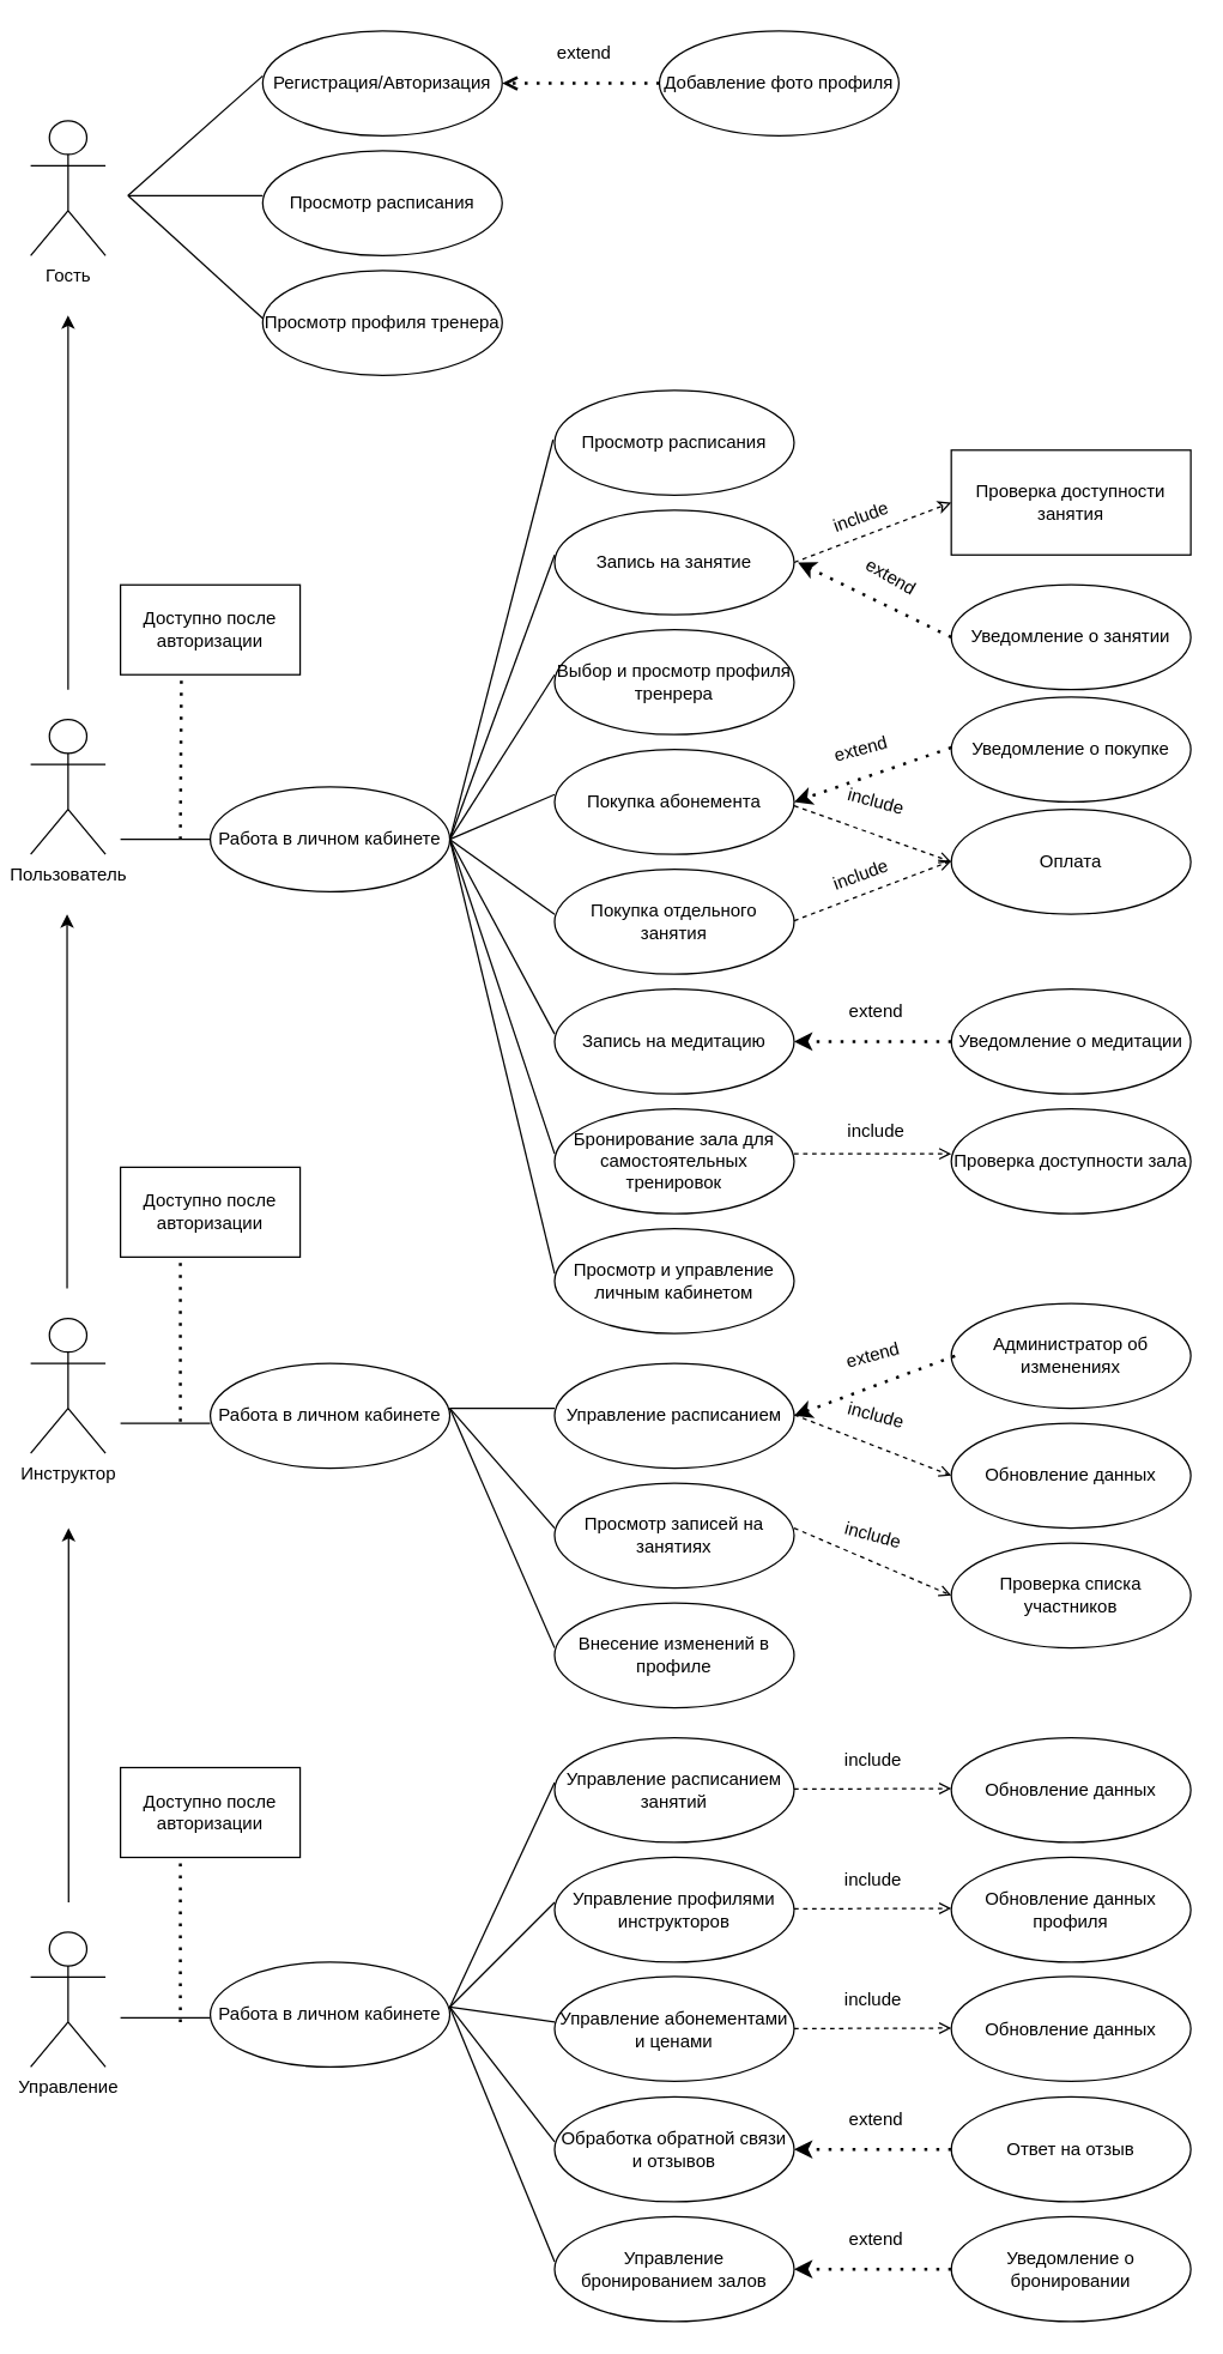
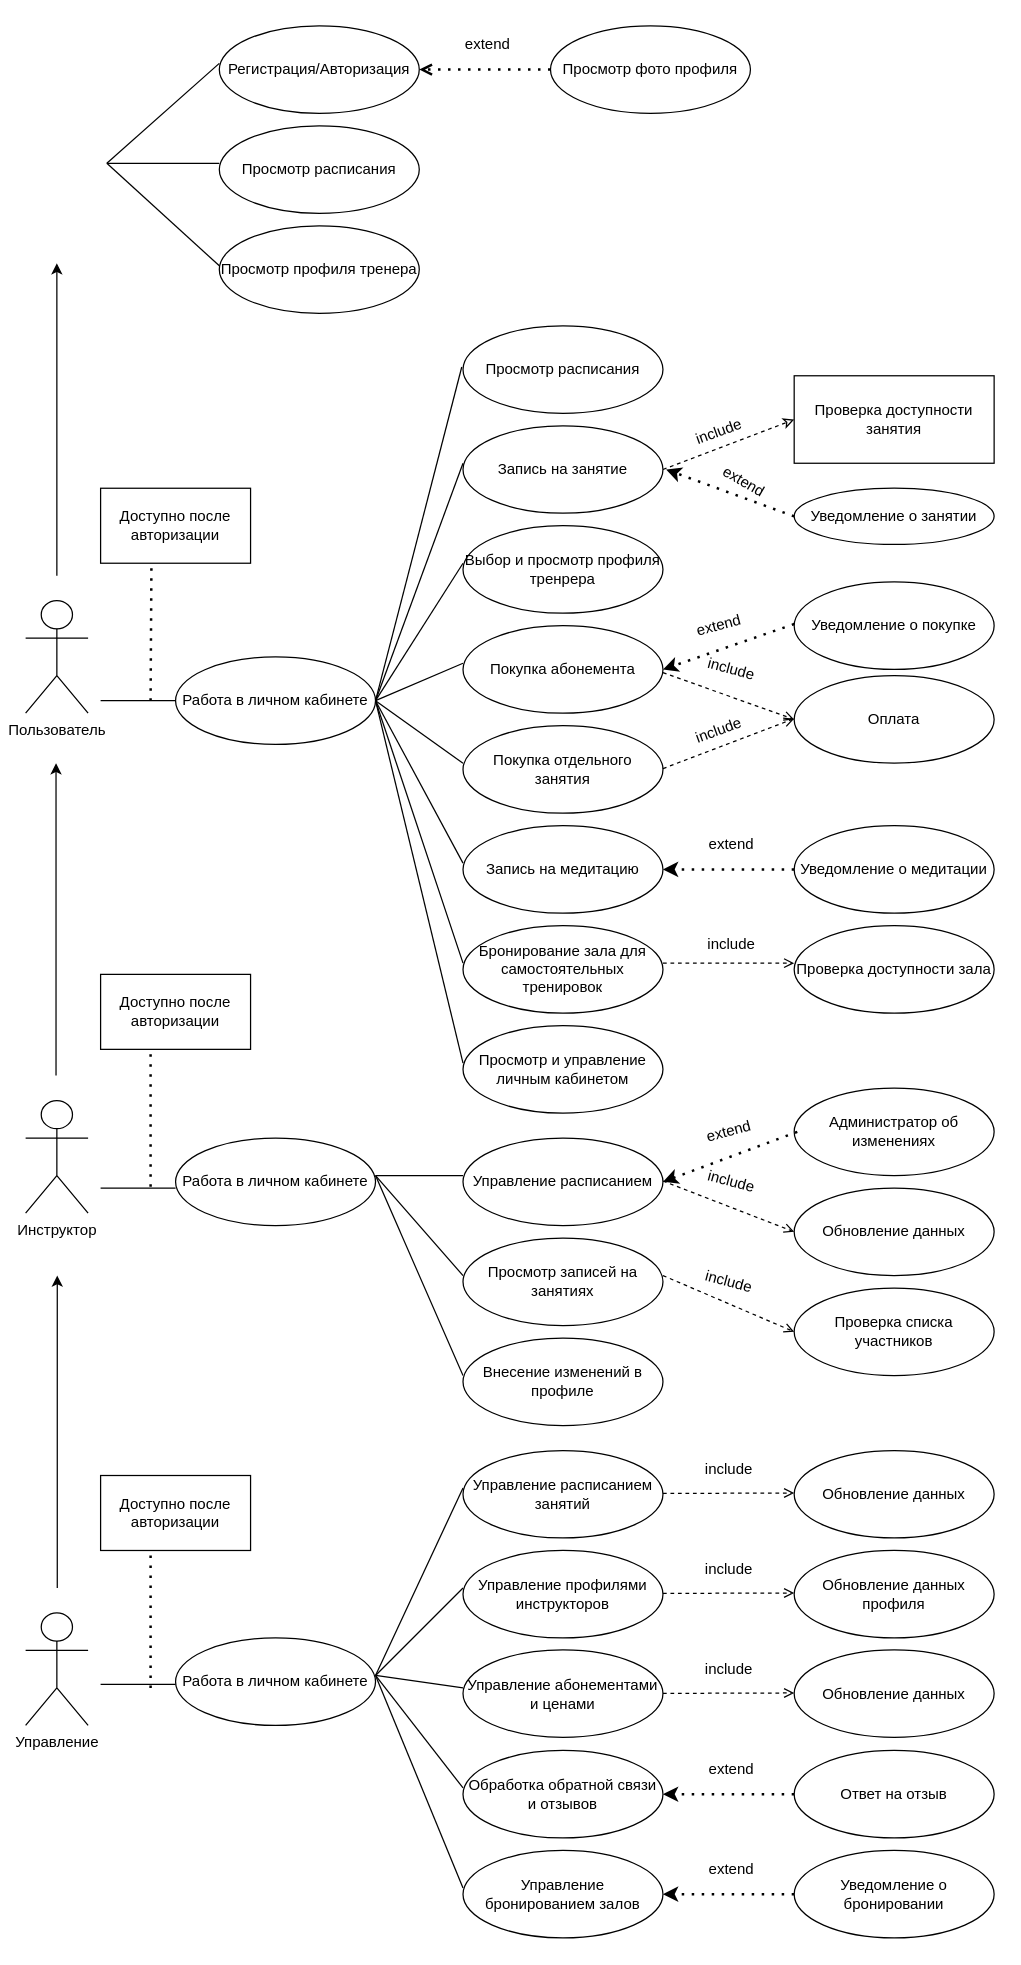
- <mxCell id="16" value="Добавление фото профиля" style="ellipse;whiteSpace=wrap;html=1;" parent="1" vertex="1"><mxGeometry x="440" y="20" width="160" height="70" as="geometry" /></mxCell>
+ <mxCell id="16" value="Просмотр фото профиля" style="ellipse;whiteSpace=wrap;html=1;" parent="1" vertex="1"><mxGeometry x="440" y="20" width="160" height="70" as="geometry" /></mxCell>
- <mxCell id="5" value="Гость" style="shape=umlActor;verticalLabelPosition=bottom;verticalAlign=top;html=1;outlineConnect=0;" parent="1" vertex="1"><mxGeometry x="20" y="80" width="50" height="90" as="geometry" /></mxCell>
- <mxCell id="12" value="&lt;font style=&quot;vertical-align: inherit;&quot;&gt;&lt;font style=&quot;vertical-align: inherit;&quot;&gt;Уведомление о занятии&lt;/font&gt;&lt;/font&gt;" style="ellipse;whiteSpace=wrap;html=1;" parent="1" vertex="1"><mxGeometry x="635" y="390" width="160" height="70" as="geometry" /></mxCell>
+ <mxCell id="12" value="&lt;font style=&quot;vertical-align: inherit;&quot;&gt;&lt;font style=&quot;vertical-align: inherit;&quot;&gt;Уведомление о занятии&lt;/font&gt;&lt;/font&gt;" style="ellipse;whiteSpace=wrap;html=1;" parent="1" vertex="1"><mxGeometry x="635" y="390" width="160" height="45" as="geometry" /></mxCell>
